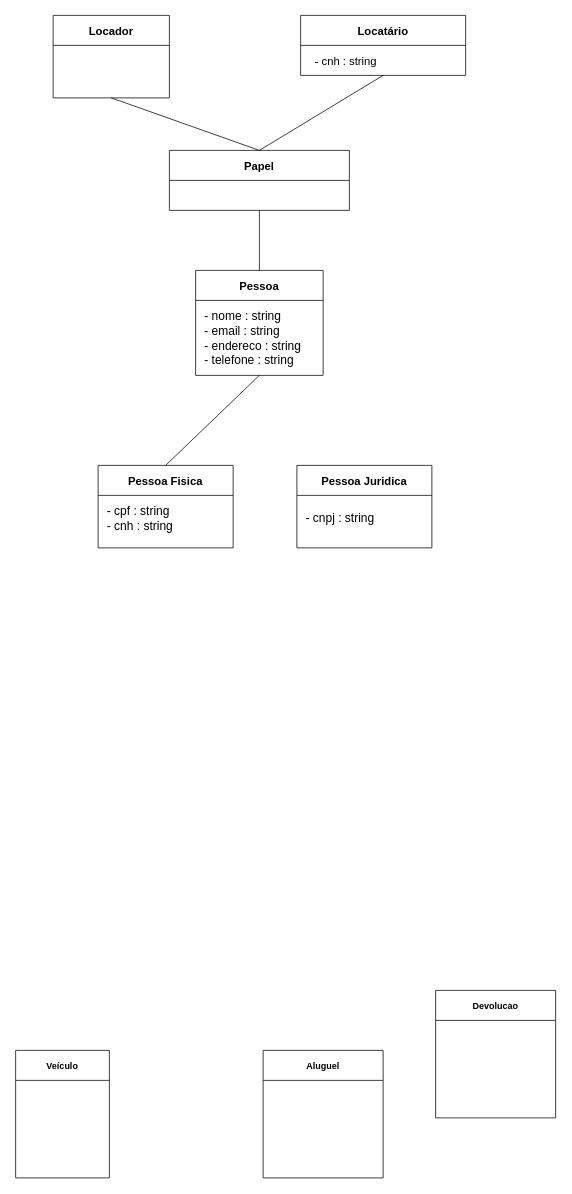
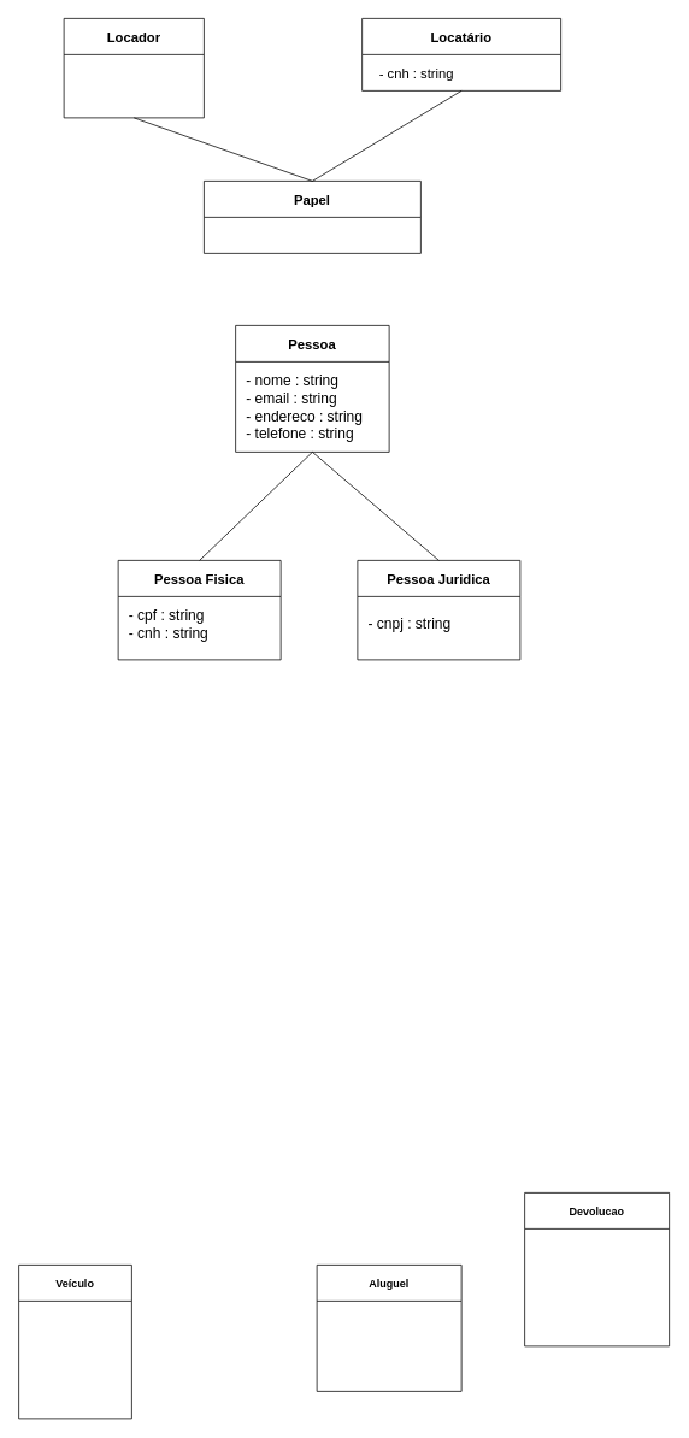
- <mxCell id="16" value="" style="endArrow=none;html=1;rounded=0;fontSize=15;entryX=0.5;entryY=1;entryDx=0;entryDy=0;exitX=0.5;exitY=0;exitDx=0;exitDy=0;" edge="1" parent="1" source="11" target="15"><mxGeometry width="50" height="50" relative="1" as="geometry"><mxPoint x="390" y="370" as="sourcePoint" /><mxPoint x="440" y="320" as="targetPoint" /></mxGeometry></mxCell>
+ <mxCell id="14" value="" style="endArrow=none;html=1;rounded=0;fontSize=15;exitX=0.5;exitY=1;exitDx=0;exitDy=0;entryX=0.5;entryY=0;entryDx=0;entryDy=0;" edge="1" parent="1" source="11" target="9"><mxGeometry width="50" height="50" relative="1" as="geometry"><mxPoint x="350" y="740" as="sourcePoint" /><mxPoint x="400" y="690" as="targetPoint" /></mxGeometry></mxCell>
- <mxCell id="5" value="Aluguel" style="swimlane;fontSize=12;startSize=40;" vertex="1" parent="1"><mxGeometry x="350" y="1400" width="160" height="170" as="geometry" /></mxCell>
+ <mxCell id="5" value="Aluguel" style="swimlane;fontSize=12;startSize=40;" vertex="1" parent="1"><mxGeometry x="350" y="1400" width="160" height="140" as="geometry" /></mxCell>
